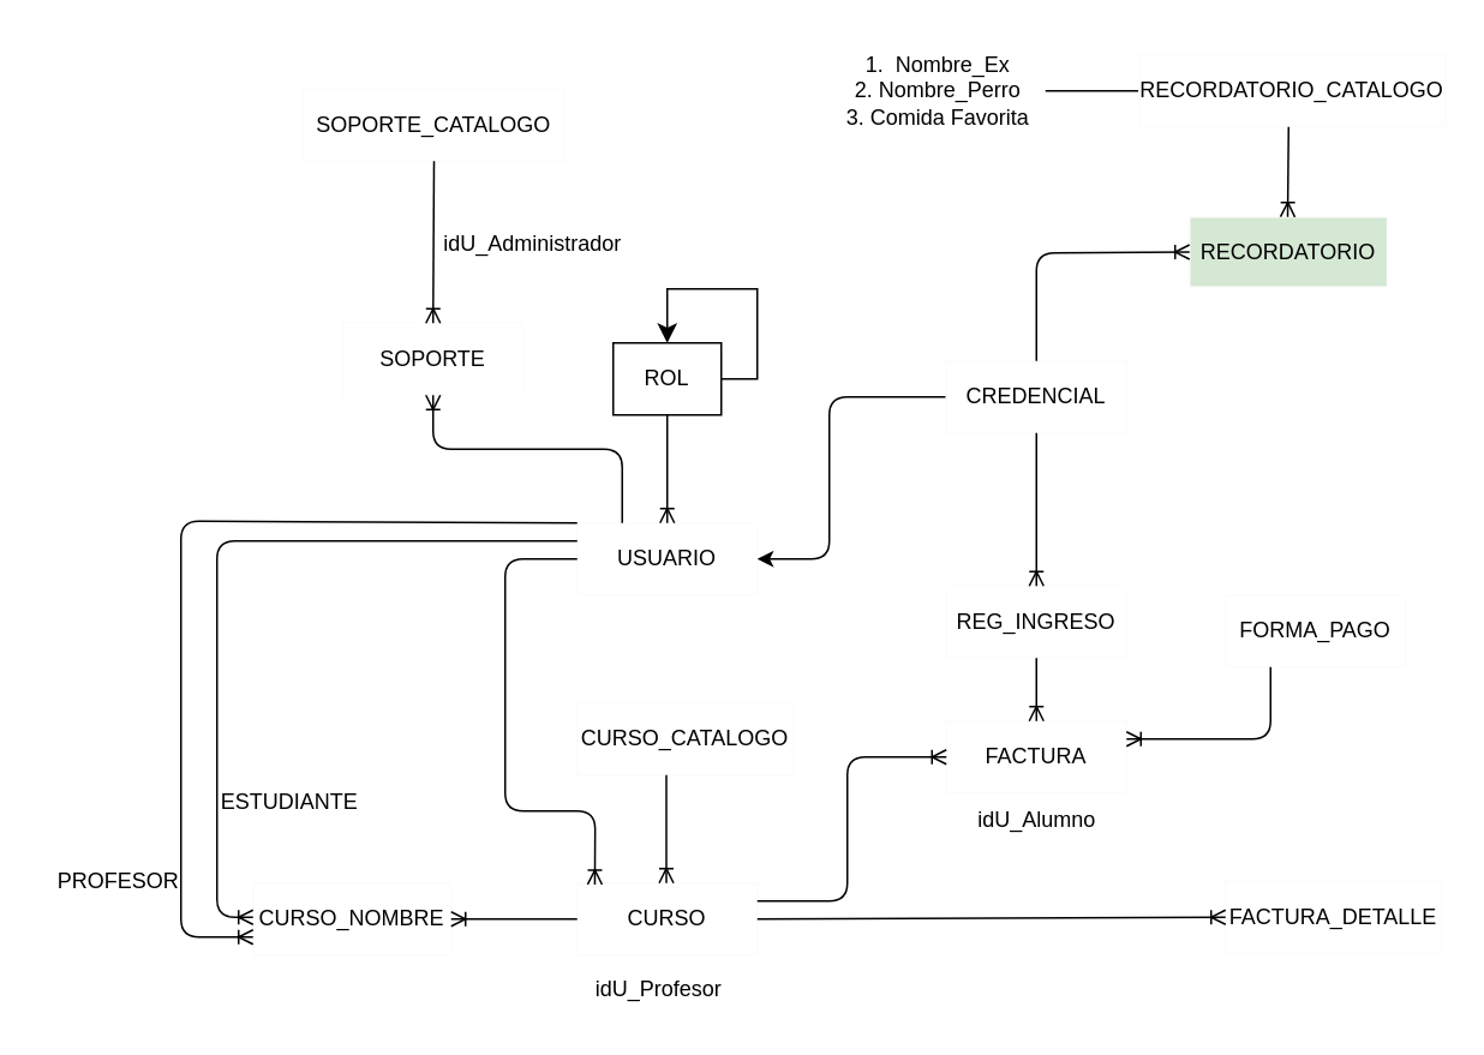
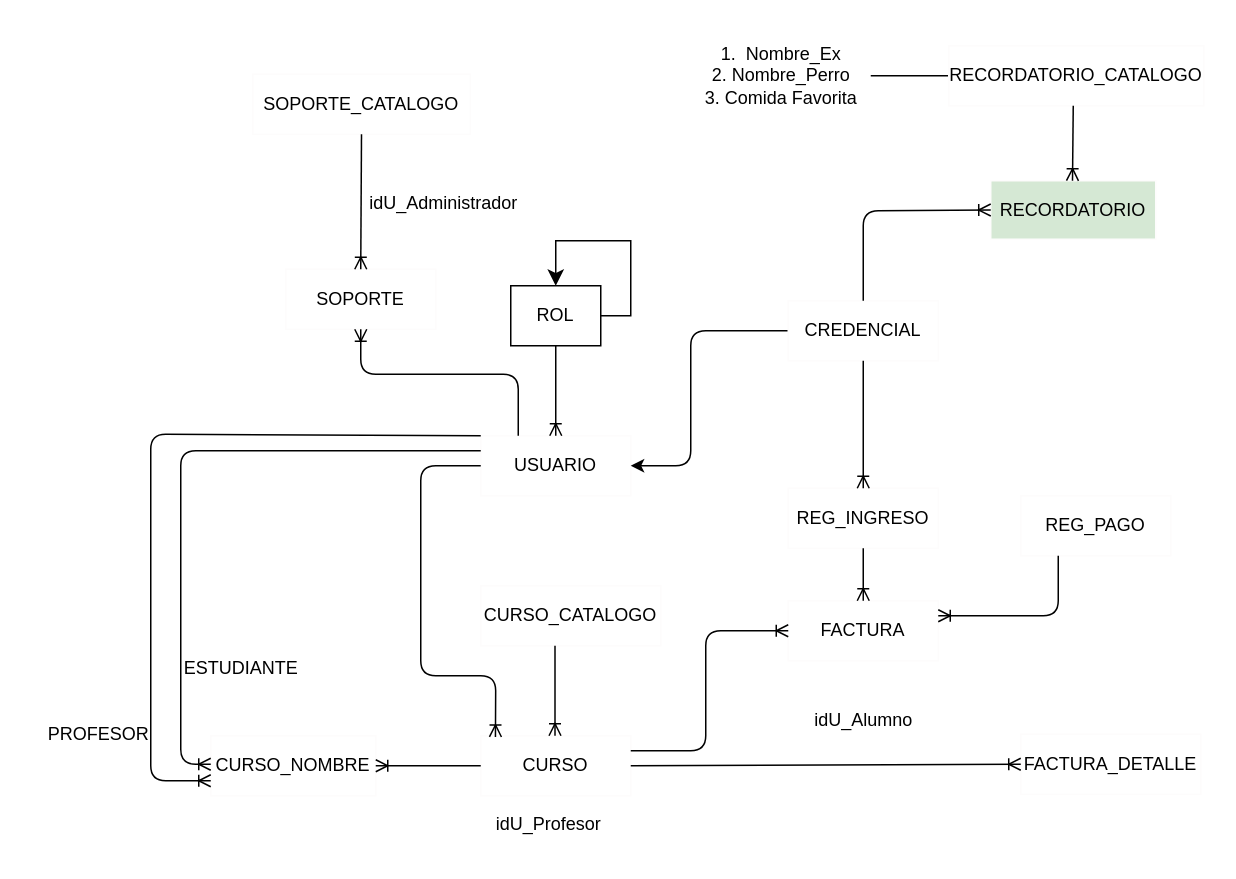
- <mxCell id="18" value="FORMA_PAGO" style="whiteSpace=wrap;html=1;align=center;strokeColor=#fdfcfc;" vertex="1" parent="1"><mxGeometry x="680" y="330" width="100" height="40" as="geometry" /></mxCell>
+ <mxCell id="18" value="REG_PAGO" style="whiteSpace=wrap;html=1;align=center;strokeColor=#fdfcfc;" vertex="1" parent="1"><mxGeometry x="680" y="330" width="100" height="40" as="geometry" /></mxCell>
- <mxCell id="38" value="idU_Alumno" style="text;html=1;align=center;verticalAlign=middle;resizable=0;points=[];autosize=1;strokeColor=none;fillColor=none;" vertex="1" parent="1"><mxGeometry x="530" y="440" width="90" height="30" as="geometry" /></mxCell>
+ <mxCell id="38" value="idU_Alumno" style="text;html=1;align=center;verticalAlign=middle;resizable=0;points=[];autosize=1;strokeColor=none;fillColor=none;" vertex="1" parent="1"><mxGeometry x="530" y="465" width="90" height="30" as="geometry" /></mxCell>
